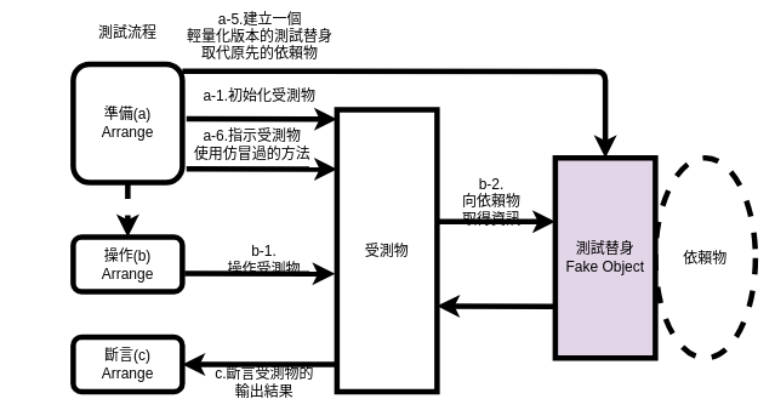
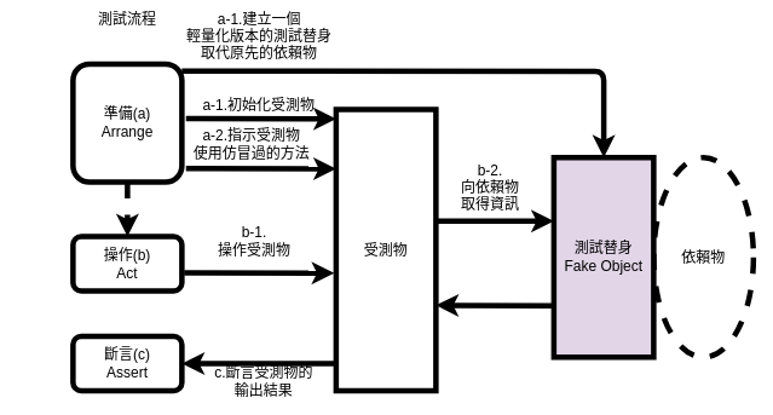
- <mxCell id="5" value="&lt;font style=&quot;font-size: 16px;&quot;&gt;測試流程&lt;br&gt;&lt;/font&gt;" style="text;html=1;strokeColor=none;fillColor=none;align=center;verticalAlign=middle;whiteSpace=wrap;rounded=0;strokeWidth=6;" parent="1" vertex="1"><mxGeometry x="90" y="20" width="100" height="30" as="geometry" /></mxCell>
+ <mxCell id="5" value="&lt;font style=&quot;font-size: 16px;&quot;&gt;測試流程&lt;br&gt;&lt;/font&gt;" style="text;html=1;strokeColor=none;fillColor=none;align=center;verticalAlign=middle;whiteSpace=wrap;rounded=0;strokeWidth=6;" parent="1" vertex="1"><mxGeometry x="90" y="5" width="100" height="30" as="geometry" /></mxCell>
- <mxCell id="15" value="&lt;font style=&quot;font-size: 16px;&quot;&gt;a-5.建立一個&lt;br&gt;輕量化版本的測試替身&lt;br&gt;取代原先的依賴物&lt;br&gt;&lt;/font&gt;" style="text;html=1;strokeColor=none;fillColor=none;align=center;verticalAlign=middle;whiteSpace=wrap;rounded=0;strokeWidth=6;" parent="1" vertex="1"><mxGeometry x="199.5" y="24" width="170.5" height="30" as="geometry" /></mxCell>
+ <mxCell id="15" value="&lt;font style=&quot;font-size: 16px;&quot;&gt;a-1.建立一個&lt;br&gt;輕量化版本的測試替身&lt;br&gt;取代原先的依賴物&lt;br&gt;&lt;/font&gt;" style="text;html=1;strokeColor=none;fillColor=none;align=center;verticalAlign=middle;whiteSpace=wrap;rounded=0;strokeWidth=6;" parent="1" vertex="1"><mxGeometry x="199.5" y="24" width="170.5" height="30" as="geometry" /></mxCell>
- <mxCell id="11" value="&lt;font style=&quot;font-size: 16px;&quot;&gt;a-1.初始化受測物&lt;br&gt;&lt;/font&gt;" style="text;html=1;strokeColor=none;fillColor=none;align=center;verticalAlign=middle;whiteSpace=wrap;rounded=0;strokeWidth=6;" parent="1" vertex="1"><mxGeometry x="220" y="90" width="130" height="30" as="geometry" /></mxCell>
+ <mxCell id="11" value="&lt;font style=&quot;font-size: 16px;&quot;&gt;a-1.初始化受測物&lt;br&gt;&lt;/font&gt;" style="text;html=1;strokeColor=none;fillColor=none;align=center;verticalAlign=middle;whiteSpace=wrap;rounded=0;strokeWidth=6;" parent="1" vertex="1"><mxGeometry x="220" y="100" width="130" height="30" as="geometry" /></mxCell>
- <mxCell id="19" value="&lt;font style=&quot;font-size: 16px;&quot;&gt;a-6.指示受測物&lt;br&gt;使用仿冒過的方法&lt;br&gt;&lt;/font&gt;" style="text;html=1;strokeColor=none;fillColor=none;align=center;verticalAlign=middle;whiteSpace=wrap;rounded=0;strokeWidth=6;" vertex="1" parent="1"><mxGeometry x="203" y="143" width="148" height="30" as="geometry" /></mxCell>
+ <mxCell id="19" value="&lt;font style=&quot;font-size: 16px;&quot;&gt;a-2.指示受測物&lt;br&gt;使用仿冒過的方法&lt;br&gt;&lt;/font&gt;" style="text;html=1;strokeColor=none;fillColor=none;align=center;verticalAlign=middle;whiteSpace=wrap;rounded=0;strokeWidth=6;" vertex="1" parent="1"><mxGeometry x="203" y="143" width="148" height="30" as="geometry" /></mxCell>
- <mxCell id="22" value="&lt;font style=&quot;font-size: 16px;&quot;&gt;b-2.&lt;br&gt;向依賴物&lt;br&gt;取得資訊&lt;br&gt;&lt;/font&gt;" style="text;html=1;strokeColor=none;fillColor=none;align=center;verticalAlign=middle;whiteSpace=wrap;rounded=0;strokeWidth=6;" vertex="1" parent="1"><mxGeometry x="490" y="204" width="100" height="33.34" as="geometry" /></mxCell>
+ <mxCell id="22" value="&lt;font style=&quot;font-size: 16px;&quot;&gt;b-2.&lt;br&gt;向依賴物&lt;br&gt;取得資訊&lt;br&gt;&lt;/font&gt;" style="text;html=1;strokeColor=none;fillColor=none;align=center;verticalAlign=middle;whiteSpace=wrap;rounded=0;strokeWidth=6;" vertex="1" parent="1"><mxGeometry x="490" y="189" width="100" height="33.34" as="geometry" /></mxCell>
- <mxCell id="12" value="&lt;font style=&quot;font-size: 16px;&quot;&gt;b-1.&lt;br&gt;操作受測物&lt;br&gt;&lt;/font&gt;" style="text;html=1;strokeColor=none;fillColor=none;align=center;verticalAlign=middle;whiteSpace=wrap;rounded=0;strokeWidth=6;" parent="1" vertex="1"><mxGeometry x="240" y="270" width="100" height="30" as="geometry" /></mxCell>
+ <mxCell id="12" value="&lt;font style=&quot;font-size: 16px;&quot;&gt;b-1.&lt;br&gt;操作受測物&lt;br&gt;&lt;/font&gt;" style="text;html=1;strokeColor=none;fillColor=none;align=center;verticalAlign=middle;whiteSpace=wrap;rounded=0;strokeWidth=6;" parent="1" vertex="1"><mxGeometry x="230" y="250" width="100" height="30" as="geometry" /></mxCell>
- <mxCell id="7" value="&lt;span style=&quot;font-size: 16px;&quot;&gt;操作(b)&lt;br&gt;Arrange&lt;/span&gt;" style="rounded=1;whiteSpace=wrap;html=1;fillColor=none;strokeWidth=6;" parent="1" vertex="1"><mxGeometry x="80" y="260" width="120" height="60" as="geometry" /></mxCell>
+ <mxCell id="7" value="&lt;span style=&quot;font-size: 16px;&quot;&gt;操作(b)&lt;br&gt;Act&lt;/span&gt;" style="rounded=1;whiteSpace=wrap;html=1;fillColor=none;strokeWidth=6;" parent="1" vertex="1"><mxGeometry x="80" y="260" width="120" height="60" as="geometry" /></mxCell>
- <mxCell id="8" value="&lt;span style=&quot;font-size: 16px;&quot;&gt;斷言(c)&lt;br&gt;Arrange&lt;/span&gt;" style="rounded=1;whiteSpace=wrap;html=1;fillColor=none;strokeWidth=6;" parent="1" vertex="1"><mxGeometry x="80" y="370" width="120" height="60" as="geometry" /></mxCell>
+ <mxCell id="8" value="&lt;span style=&quot;font-size: 16px;&quot;&gt;斷言(c)&lt;br&gt;Assert&lt;/span&gt;" style="rounded=1;whiteSpace=wrap;html=1;fillColor=none;strokeWidth=6;" parent="1" vertex="1"><mxGeometry x="80" y="370" width="120" height="60" as="geometry" /></mxCell>
